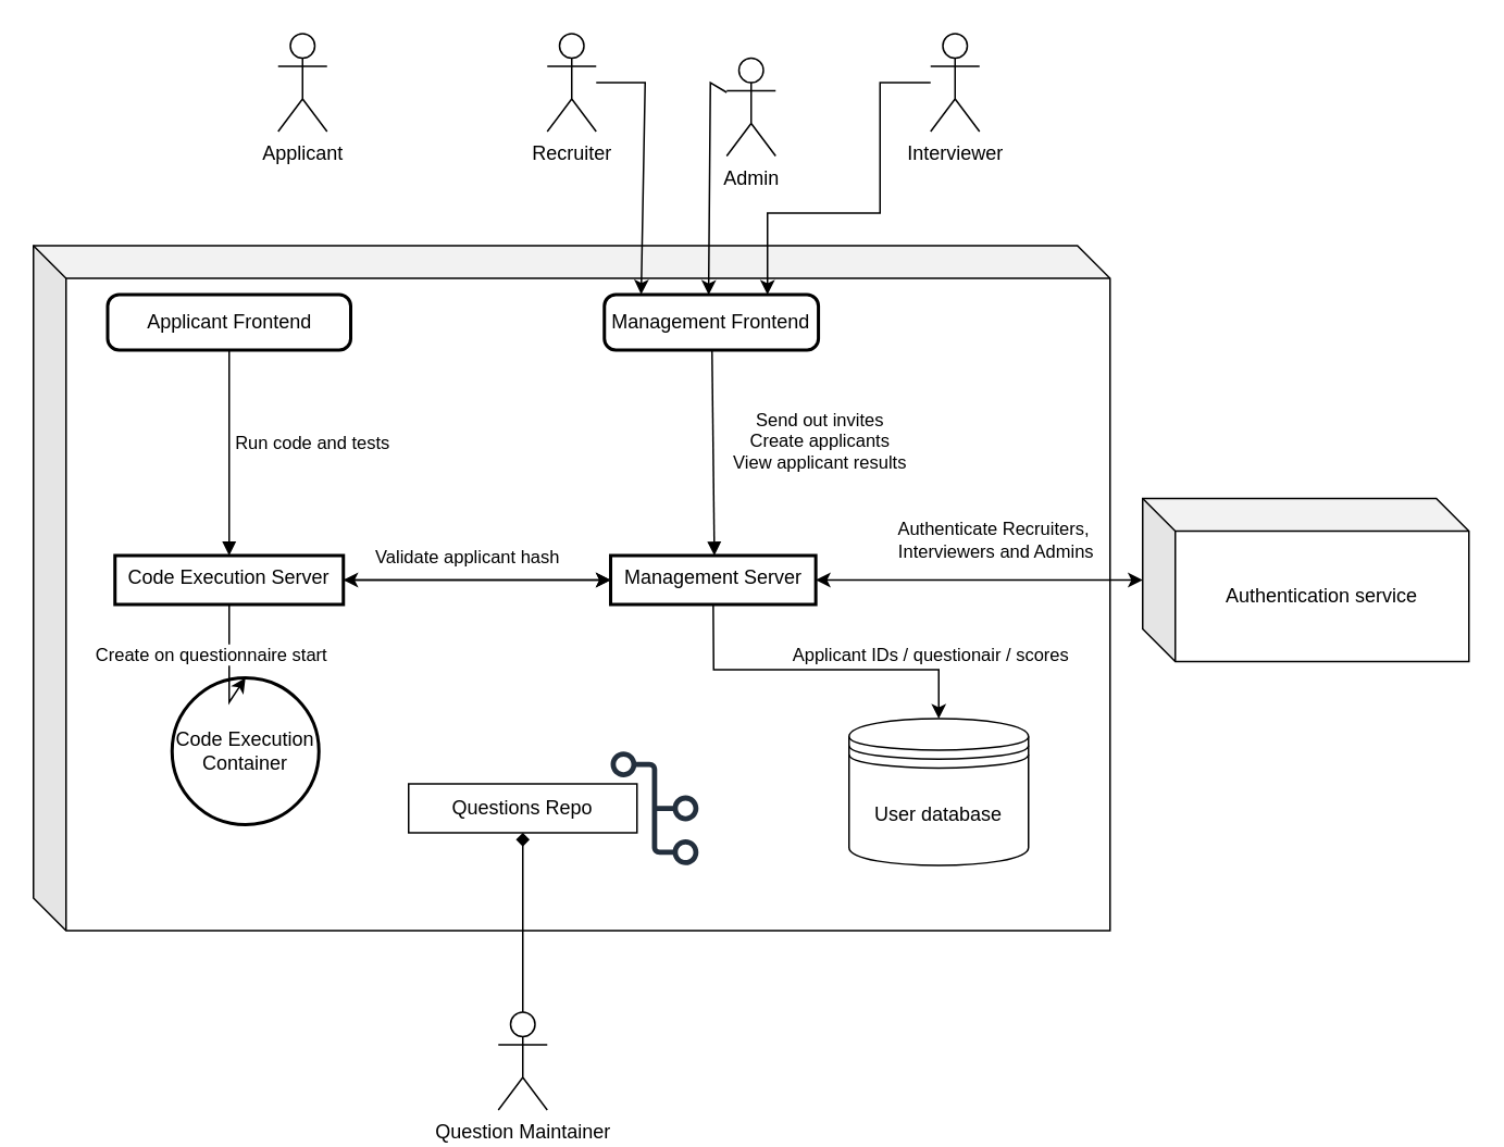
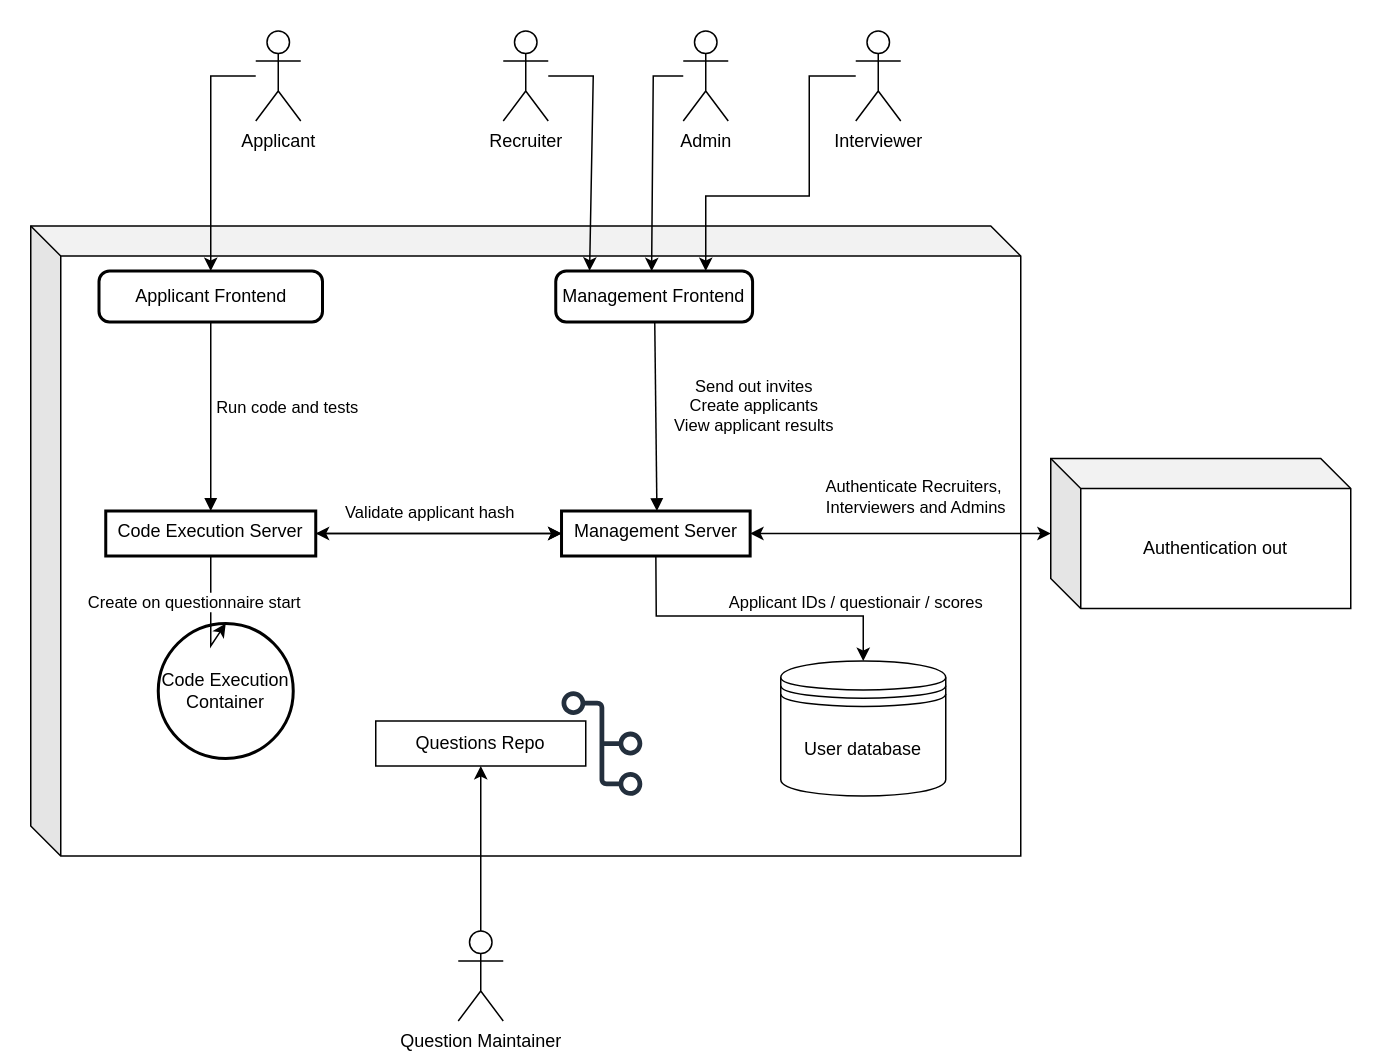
- <mxCell id="26" value="Admin" style="shape=umlActor;verticalLabelPosition=bottom;verticalAlign=top;html=1;outlineConnect=0;" parent="1" vertex="1"><mxGeometry x="445" y="35" width="30" height="60" as="geometry" /></mxCell>
+ <mxCell id="26" value="Admin" style="shape=umlActor;verticalLabelPosition=bottom;verticalAlign=top;html=1;outlineConnect=0;" parent="1" vertex="1"><mxGeometry x="455" y="20" width="30" height="60" as="geometry" /></mxCell>
+ <mxCell id="32" value="" style="endArrow=classic;html=1;rounded=0;entryX=0.5;entryY=0;entryDx=0;entryDy=0;" parent="1" source="31" target="6" edge="1"><mxGeometry width="50" height="50" relative="1" as="geometry"><mxPoint x="190" y="320" as="sourcePoint" /><mxPoint x="240" y="270" as="targetPoint" /><Array as="points"><mxPoint x="140" y="50" /></Array></mxGeometry></mxCell>
- <mxCell id="22" value="Authentication service" style="shape=cube;whiteSpace=wrap;html=1;boundedLbl=1;backgroundOutline=1;darkOpacity=0.05;darkOpacity2=0.1;" parent="1" vertex="1"><mxGeometry x="700" y="305" width="200" height="100" as="geometry" /></mxCell>
+ <mxCell id="22" value="Authentication out" style="shape=cube;whiteSpace=wrap;html=1;boundedLbl=1;backgroundOutline=1;darkOpacity=0.05;darkOpacity2=0.1;" parent="1" vertex="1"><mxGeometry x="700" y="305" width="200" height="100" as="geometry" /></mxCell>
- <mxCell id="27" value="" style="edgeStyle=orthogonalEdgeStyle;rounded=0;orthogonalLoop=1;jettySize=auto;html=1;entryX=0.5;entryY=1;entryDx=0;entryDy=0;endArrow=diamond;" parent="1" source="28" target="13" edge="1"><mxGeometry relative="1" as="geometry" /></mxCell>
+ <mxCell id="27" value="" style="edgeStyle=orthogonalEdgeStyle;rounded=0;orthogonalLoop=1;jettySize=auto;html=1;entryX=0.5;entryY=1;entryDx=0;entryDy=0;" parent="1" source="28" target="13" edge="1"><mxGeometry relative="1" as="geometry" /></mxCell>
